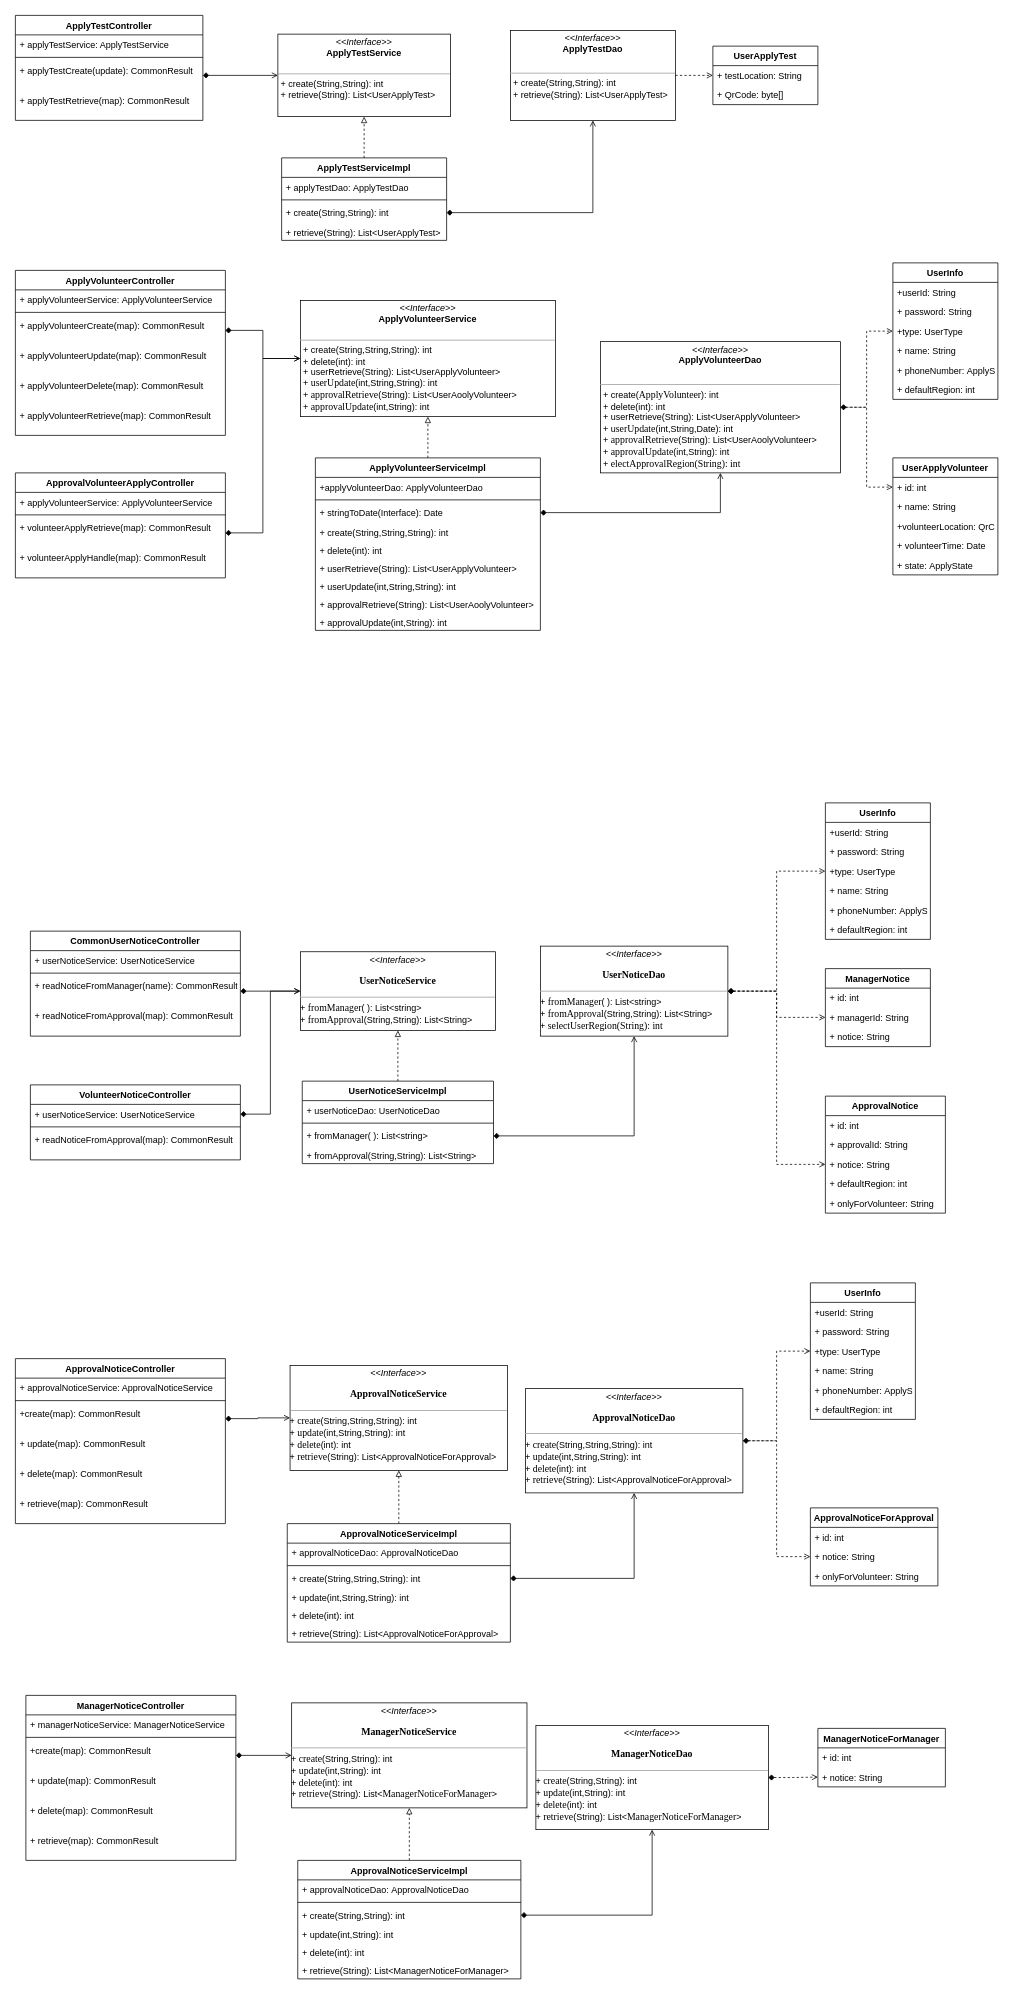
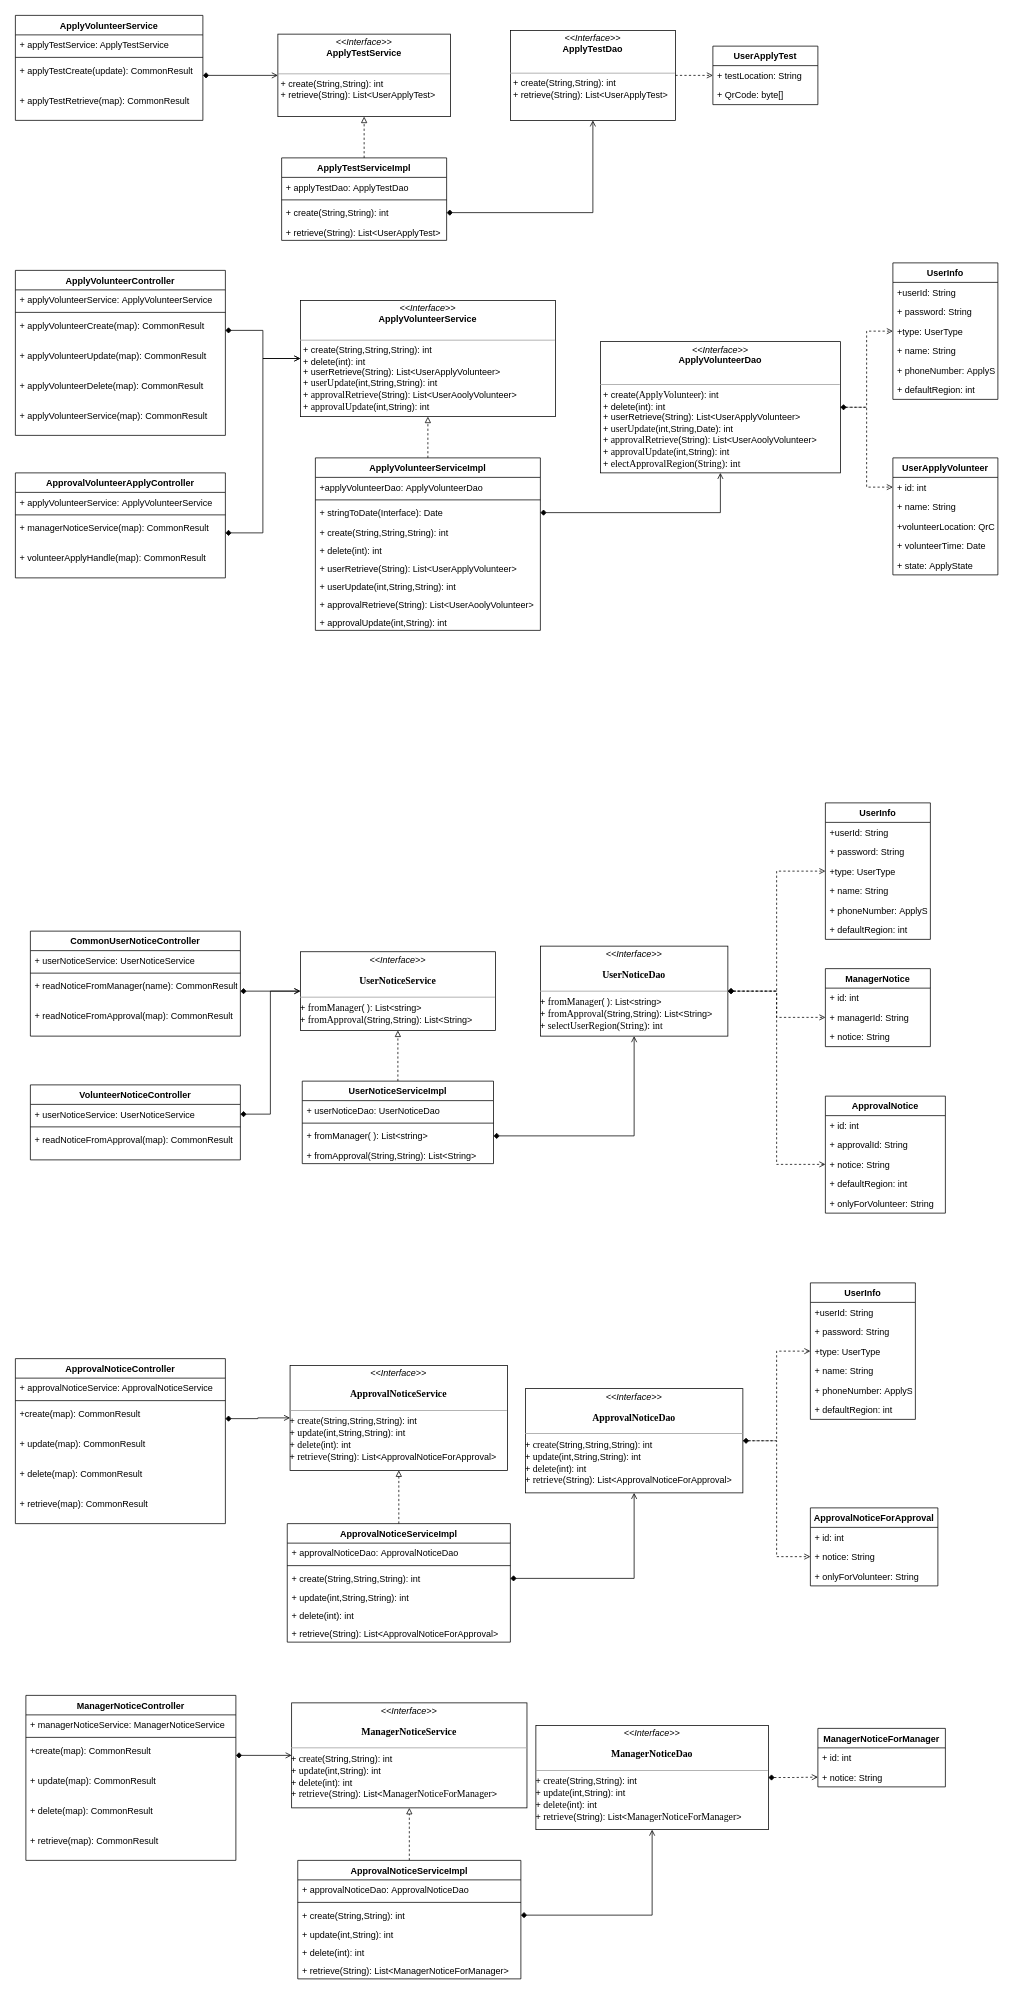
- <mxCell id="2" value="ApplyTestController" style="swimlane;fontStyle=1;align=center;verticalAlign=top;childLayout=stackLayout;horizontal=1;startSize=26;horizontalStack=0;resizeParent=1;resizeParentMax=0;resizeLast=0;collapsible=1;marginBottom=0;" vertex="1" parent="1"><mxGeometry x="20" y="20" width="250" height="140" as="geometry"><mxRectangle x="310" y="120" width="150" height="26" as="alternateBounds" /></mxGeometry></mxCell>
+ <mxCell id="2" value="ApplyVolunteerService" style="swimlane;fontStyle=1;align=center;verticalAlign=top;childLayout=stackLayout;horizontal=1;startSize=26;horizontalStack=0;resizeParent=1;resizeParentMax=0;resizeLast=0;collapsible=1;marginBottom=0;" vertex="1" parent="1"><mxGeometry x="20" y="20" width="250" height="140" as="geometry"><mxRectangle x="310" y="120" width="150" height="26" as="alternateBounds" /></mxGeometry></mxCell>
- <mxCell id="27" value="+ applyVolunteerRetrieve(map): CommonResult" style="text;strokeColor=none;fillColor=none;align=left;verticalAlign=top;spacingLeft=4;spacingRight=4;overflow=hidden;rotatable=0;points=[[0,0.5],[1,0.5]];portConstraint=eastwest;" vertex="1" parent="21"><mxGeometry y="180" width="280" height="40" as="geometry" /></mxCell>
+ <mxCell id="27" value="+ applyVolunteerService(map): CommonResult" style="text;strokeColor=none;fillColor=none;align=left;verticalAlign=top;spacingLeft=4;spacingRight=4;overflow=hidden;rotatable=0;points=[[0,0.5],[1,0.5]];portConstraint=eastwest;" vertex="1" parent="21"><mxGeometry y="180" width="280" height="40" as="geometry" /></mxCell>
- <mxCell id="54" value="+ volunteerApplyRetrieve(map): CommonResult" style="text;strokeColor=none;fillColor=none;align=left;verticalAlign=top;spacingLeft=4;spacingRight=4;overflow=hidden;rotatable=0;points=[[0,0.5],[1,0.5]];portConstraint=eastwest;" vertex="1" parent="51"><mxGeometry y="60" width="280" height="40" as="geometry" /></mxCell>
+ <mxCell id="54" value="+ managerNoticeService(map): CommonResult" style="text;strokeColor=none;fillColor=none;align=left;verticalAlign=top;spacingLeft=4;spacingRight=4;overflow=hidden;rotatable=0;points=[[0,0.5],[1,0.5]];portConstraint=eastwest;" vertex="1" parent="51"><mxGeometry y="60" width="280" height="40" as="geometry" /></mxCell>
